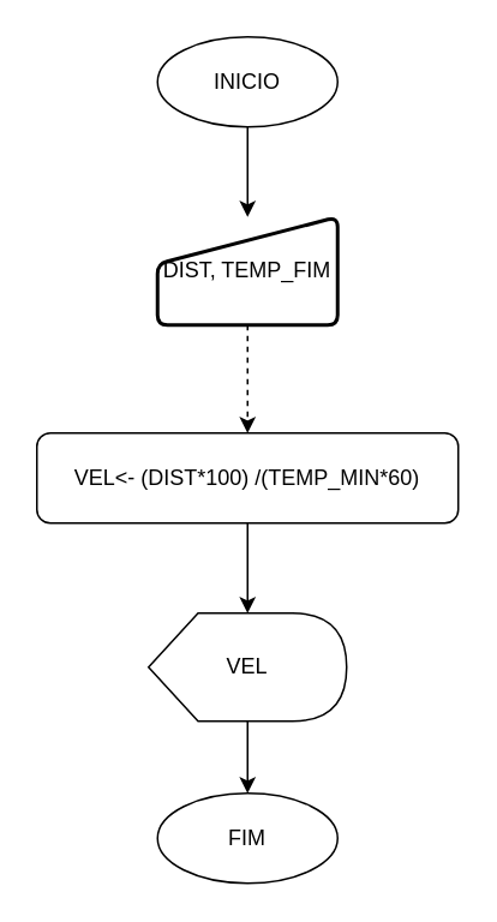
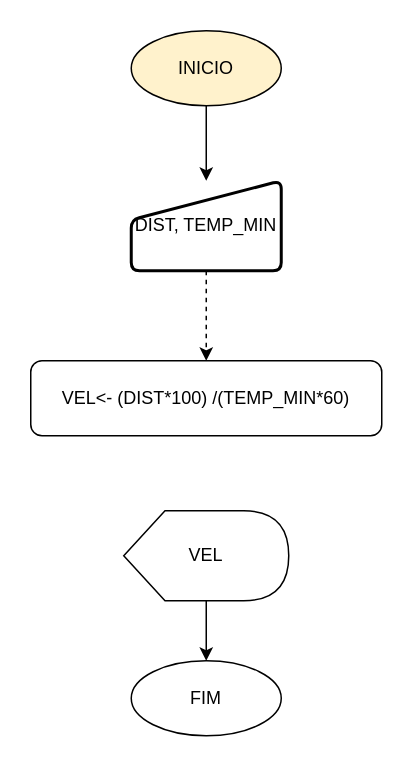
- <mxCell id="3" value="INICIO" style="ellipse;whiteSpace=wrap;html=1;" parent="1" vertex="1"><mxGeometry x="87" y="20" width="100" height="50" as="geometry" /></mxCell>
+ <mxCell id="3" value="INICIO" style="ellipse;whiteSpace=wrap;html=1;fillColor=#fff2cc;" parent="1" vertex="1"><mxGeometry x="87" y="20" width="100" height="50" as="geometry" /></mxCell>
- <mxCell id="10" value="&lt;span&gt;DIST, TEMP_FIM&lt;/span&gt;" style="html=1;strokeWidth=2;shape=manualInput;whiteSpace=wrap;rounded=1;size=26;arcSize=11;" vertex="1" parent="1"><mxGeometry x="87" y="120" width="100" height="60" as="geometry" /></mxCell>
+ <mxCell id="10" value="&lt;span&gt;DIST, TEMP_MIN&lt;/span&gt;" style="html=1;strokeWidth=2;shape=manualInput;whiteSpace=wrap;rounded=1;size=26;arcSize=11;" vertex="1" parent="1"><mxGeometry x="87" y="120" width="100" height="60" as="geometry" /></mxCell>
- <mxCell id="5" value="" style="edgeStyle=none;rounded=0;orthogonalLoop=1;jettySize=auto;html=1;" parent="1" source="6" target="8" edge="1"><mxGeometry relative="1" as="geometry" /></mxCell>
